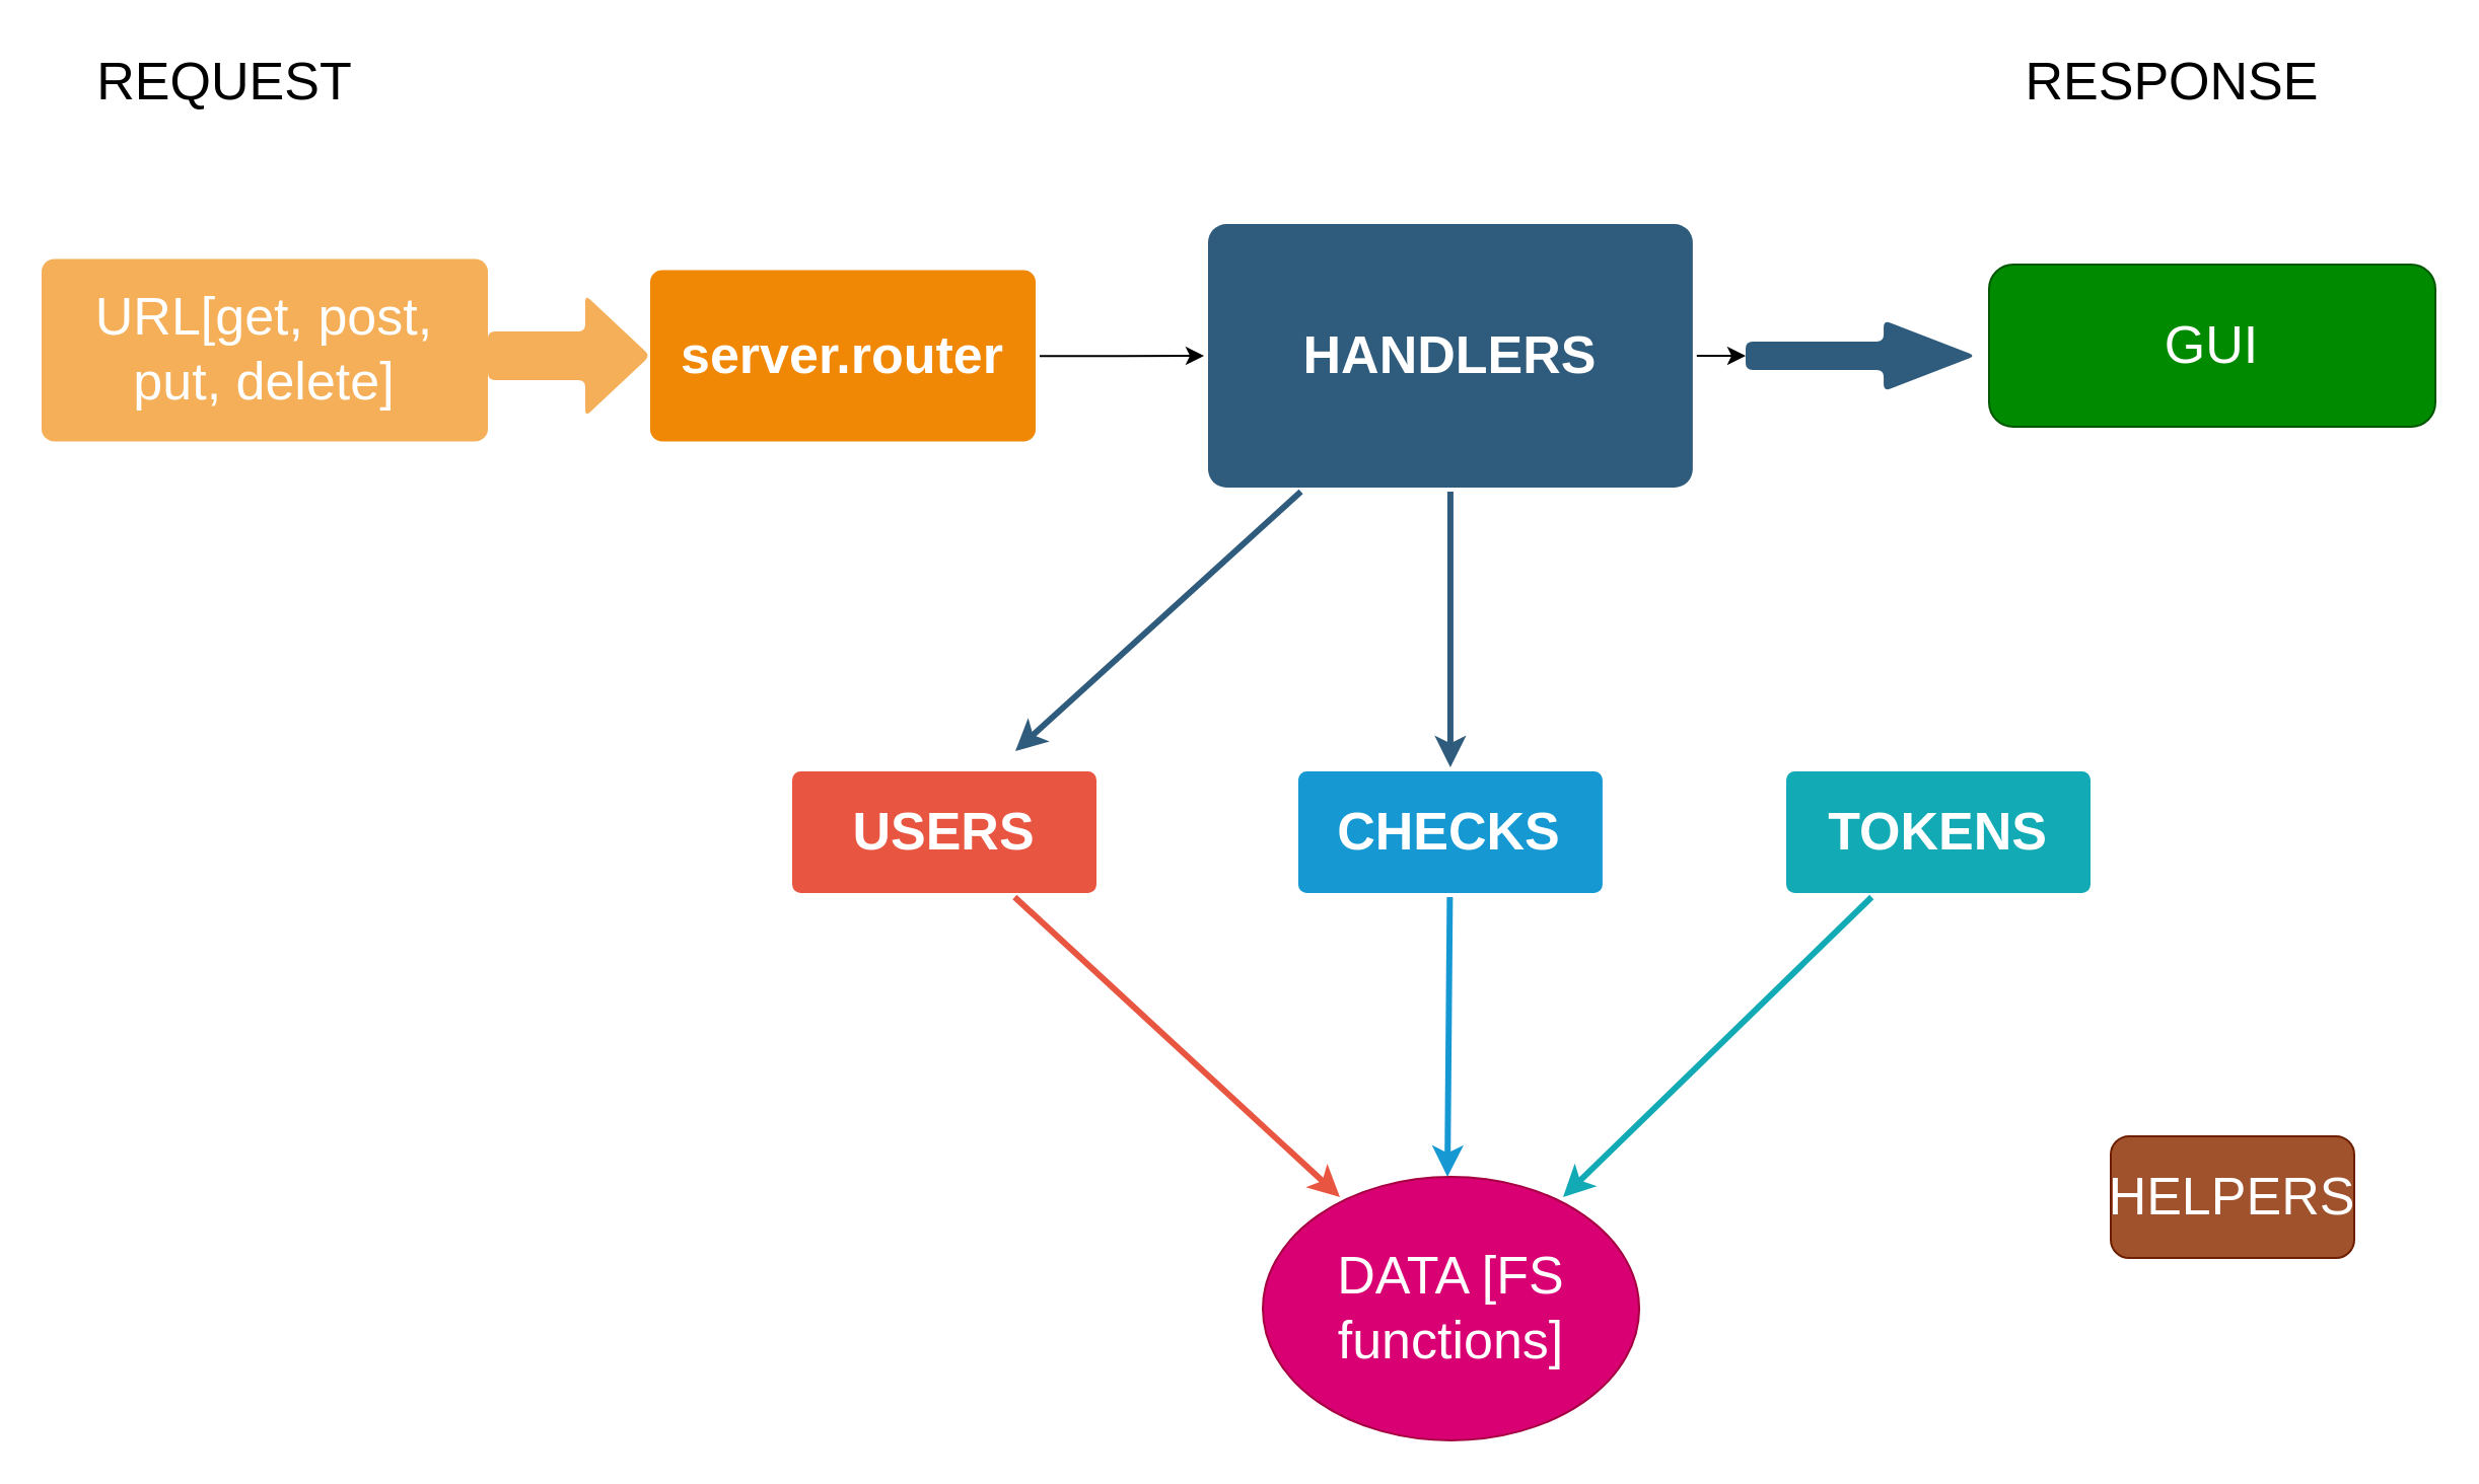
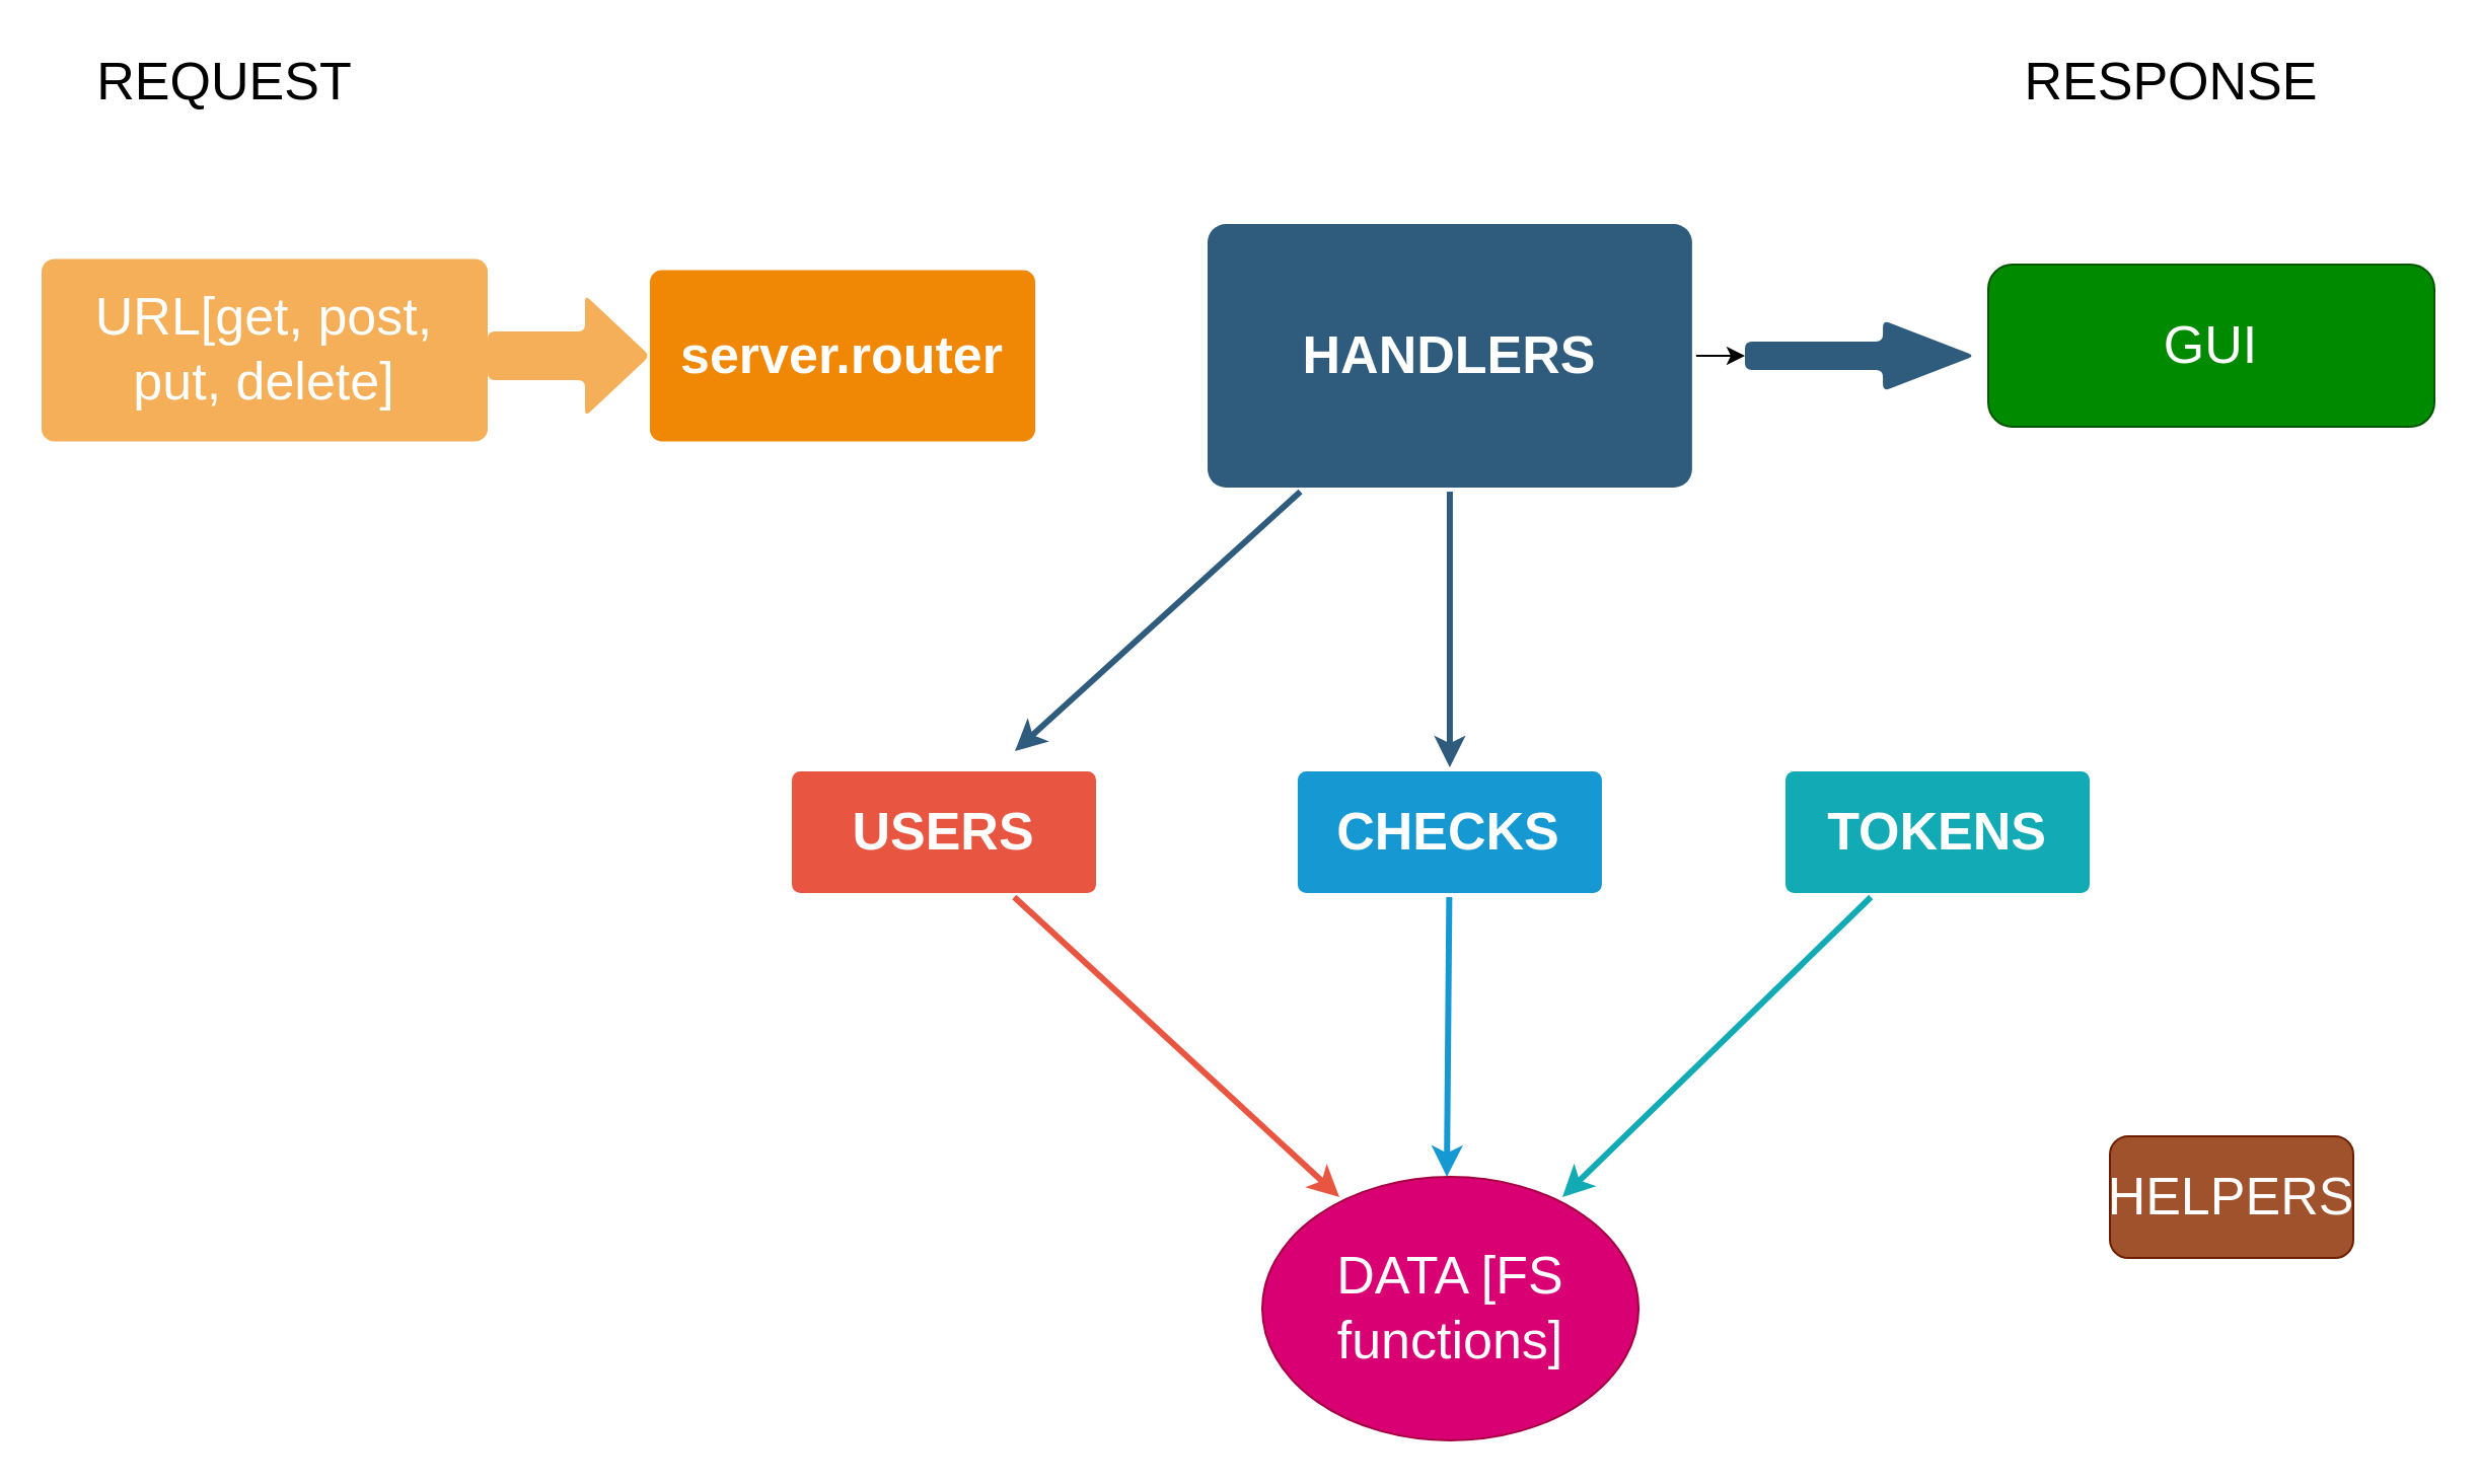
- <mxCell id="10" value="" style="edgeStyle=orthogonalEdgeStyle;rounded=0;orthogonalLoop=1;jettySize=auto;html=1;fontSize=26;" edge="1" parent="1" source="11" target="5"><mxGeometry relative="1" as="geometry" /></mxCell>
